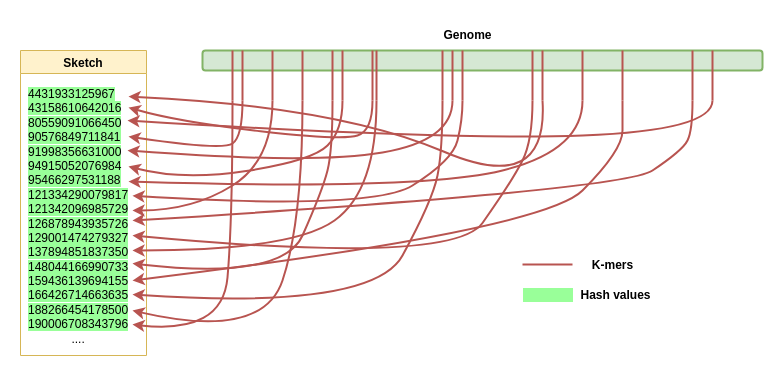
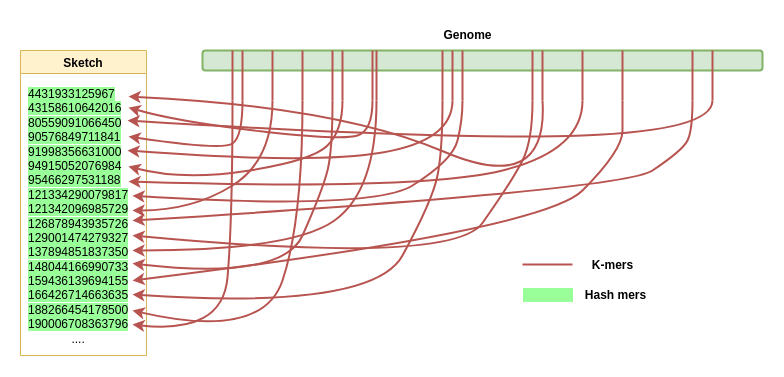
- <mxCell id="3" value="&lt;div&gt;&lt;span style=&quot;background-color: rgb(153, 255, 153);&quot;&gt;4431933125967&lt;/span&gt;&lt;/div&gt;&lt;div&gt;&lt;span style=&quot;background-color: rgb(153, 255, 153);&quot;&gt;43158610642016&lt;/span&gt;&lt;/div&gt;&lt;div&gt;&lt;span style=&quot;background-color: rgb(153, 255, 153);&quot;&gt;80559091066450&lt;/span&gt;&lt;/div&gt;&lt;div&gt;&lt;span style=&quot;background-color: rgb(153, 255, 153);&quot;&gt;90576849711841&lt;/span&gt;&lt;/div&gt;&lt;div&gt;&lt;span style=&quot;background-color: rgb(153, 255, 153);&quot;&gt;91998356631000&lt;/span&gt;&lt;/div&gt;&lt;div&gt;&lt;span style=&quot;background-color: rgb(153, 255, 153);&quot;&gt;94915052076984&lt;/span&gt;&lt;/div&gt;&lt;div&gt;&lt;span style=&quot;background-color: rgb(153, 255, 153);&quot;&gt;95466297531188&lt;/span&gt;&lt;/div&gt;&lt;div&gt;&lt;span style=&quot;background-color: rgb(153, 255, 153);&quot;&gt;121334290079817&lt;/span&gt;&lt;/div&gt;&lt;div&gt;&lt;span style=&quot;background-color: rgb(153, 255, 153);&quot;&gt;121342096985729&lt;/span&gt;&lt;/div&gt;&lt;div&gt;&lt;span style=&quot;background-color: rgb(153, 255, 153);&quot;&gt;126878943935726&lt;/span&gt;&lt;/div&gt;&lt;div&gt;&lt;span style=&quot;background-color: rgb(153, 255, 153);&quot;&gt;129001474279327&lt;/span&gt;&lt;/div&gt;&lt;div&gt;&lt;span style=&quot;background-color: rgb(153, 255, 153);&quot;&gt;137894851837350&lt;/span&gt;&lt;/div&gt;&lt;div&gt;&lt;span style=&quot;background-color: rgb(153, 255, 153);&quot;&gt;148044166990733&lt;/span&gt;&lt;/div&gt;&lt;div&gt;&lt;span style=&quot;background-color: rgb(153, 255, 153);&quot;&gt;159436139694155&lt;/span&gt;&lt;/div&gt;&lt;div&gt;&lt;span style=&quot;background-color: rgb(153, 255, 153);&quot;&gt;166426714663635&lt;/span&gt;&lt;/div&gt;&lt;div&gt;&lt;span style=&quot;background-color: rgb(153, 255, 153);&quot;&gt;188266454178500&lt;/span&gt;&lt;/div&gt;&lt;div&gt;&lt;span style=&quot;background-color: rgb(153, 255, 153);&quot;&gt;190006708343796&lt;/span&gt;&lt;/div&gt;&lt;div style=&quot;text-align: center;&quot;&gt;....&lt;br&gt;&lt;/div&gt;" style="text;html=1;align=left;verticalAlign=middle;resizable=0;points=[];autosize=1;strokeColor=none;fillColor=none;" vertex="1" parent="2"><mxGeometry x="6" y="31" width="120" height="270" as="geometry" /></mxCell>
+ <mxCell id="3" value="&lt;div&gt;&lt;span style=&quot;background-color: rgb(153, 255, 153);&quot;&gt;4431933125967&lt;/span&gt;&lt;/div&gt;&lt;div&gt;&lt;span style=&quot;background-color: rgb(153, 255, 153);&quot;&gt;43158610642016&lt;/span&gt;&lt;/div&gt;&lt;div&gt;&lt;span style=&quot;background-color: rgb(153, 255, 153);&quot;&gt;80559091066450&lt;/span&gt;&lt;/div&gt;&lt;div&gt;&lt;span style=&quot;background-color: rgb(153, 255, 153);&quot;&gt;90576849711841&lt;/span&gt;&lt;/div&gt;&lt;div&gt;&lt;span style=&quot;background-color: rgb(153, 255, 153);&quot;&gt;91998356631000&lt;/span&gt;&lt;/div&gt;&lt;div&gt;&lt;span style=&quot;background-color: rgb(153, 255, 153);&quot;&gt;94915052076984&lt;/span&gt;&lt;/div&gt;&lt;div&gt;&lt;span style=&quot;background-color: rgb(153, 255, 153);&quot;&gt;95466297531188&lt;/span&gt;&lt;/div&gt;&lt;div&gt;&lt;span style=&quot;background-color: rgb(153, 255, 153);&quot;&gt;121334290079817&lt;/span&gt;&lt;/div&gt;&lt;div&gt;&lt;span style=&quot;background-color: rgb(153, 255, 153);&quot;&gt;121342096985729&lt;/span&gt;&lt;/div&gt;&lt;div&gt;&lt;span style=&quot;background-color: rgb(153, 255, 153);&quot;&gt;126878943935726&lt;/span&gt;&lt;/div&gt;&lt;div&gt;&lt;span style=&quot;background-color: rgb(153, 255, 153);&quot;&gt;129001474279327&lt;/span&gt;&lt;/div&gt;&lt;div&gt;&lt;span style=&quot;background-color: rgb(153, 255, 153);&quot;&gt;137894851837350&lt;/span&gt;&lt;/div&gt;&lt;div&gt;&lt;span style=&quot;background-color: rgb(153, 255, 153);&quot;&gt;148044166990733&lt;/span&gt;&lt;/div&gt;&lt;div&gt;&lt;span style=&quot;background-color: rgb(153, 255, 153);&quot;&gt;159436139694155&lt;/span&gt;&lt;/div&gt;&lt;div&gt;&lt;span style=&quot;background-color: rgb(153, 255, 153);&quot;&gt;166426714663635&lt;/span&gt;&lt;/div&gt;&lt;div&gt;&lt;span style=&quot;background-color: rgb(153, 255, 153);&quot;&gt;188266454178500&lt;/span&gt;&lt;/div&gt;&lt;div&gt;&lt;span style=&quot;background-color: rgb(153, 255, 153);&quot;&gt;190006708363796&lt;/span&gt;&lt;/div&gt;&lt;div style=&quot;text-align: center;&quot;&gt;....&lt;br&gt;&lt;/div&gt;" style="text;html=1;align=left;verticalAlign=middle;resizable=0;points=[];autosize=1;strokeColor=none;fillColor=none;" vertex="1" parent="2"><mxGeometry x="6" y="31" width="120" height="270" as="geometry" /></mxCell>
- <mxCell id="43" value="&lt;b&gt;Hash values&lt;br&gt;&lt;/b&gt;" style="text;html=1;align=center;verticalAlign=middle;resizable=0;points=[];autosize=1;strokeColor=none;fillColor=none;" vertex="1" parent="1"><mxGeometry x="570" y="280" width="90" height="30" as="geometry" /></mxCell>
+ <mxCell id="43" value="&lt;b&gt;Hash mers&lt;br&gt;&lt;/b&gt;" style="text;html=1;align=center;verticalAlign=middle;resizable=0;points=[];autosize=1;strokeColor=none;fillColor=none;" vertex="1" parent="1"><mxGeometry x="570" y="280" width="90" height="30" as="geometry" /></mxCell>
